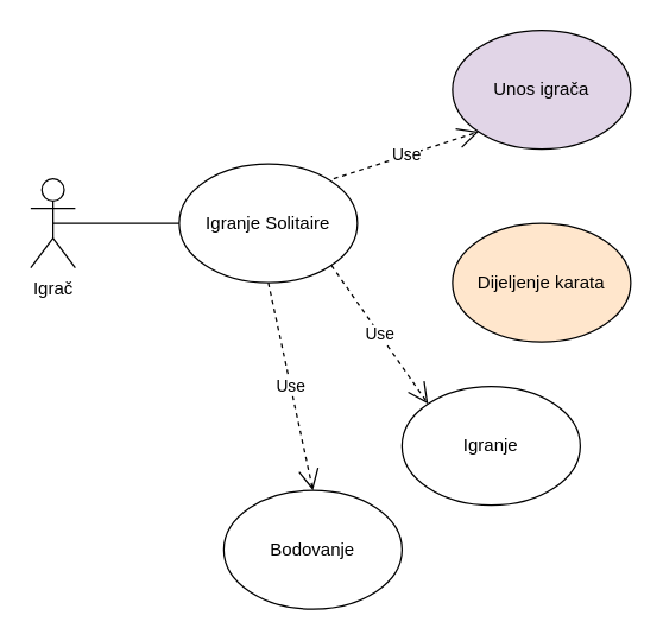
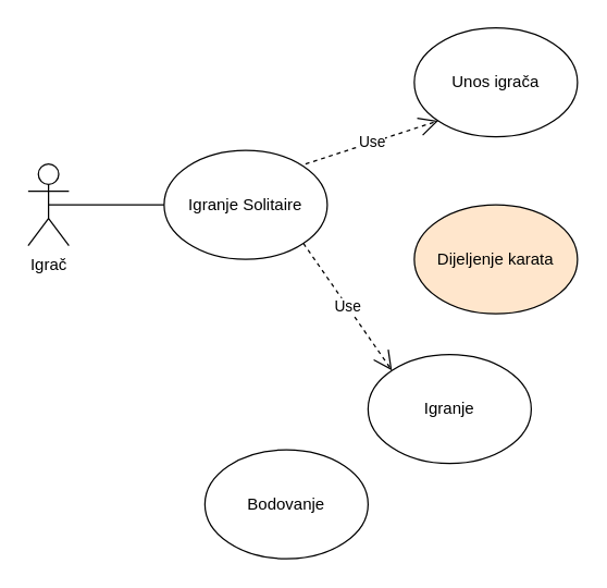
- <mxCell id="5" value="Unos igrača" style="ellipse;whiteSpace=wrap;html=1;fillColor=#e1d5e7;" parent="1" vertex="1"><mxGeometry x="304" y="20" width="120" height="80" as="geometry" /></mxCell>
+ <mxCell id="5" value="Unos igrača" style="ellipse;whiteSpace=wrap;html=1;" parent="1" vertex="1"><mxGeometry x="304" y="20" width="120" height="80" as="geometry" /></mxCell>
- <mxCell id="10" value="Use" style="endArrow=open;endSize=12;dashed=1;html=1;exitX=0.5;exitY=1;exitDx=0;exitDy=0;entryX=0.5;entryY=0;entryDx=0;entryDy=0;" parent="1" source="3" target="8" edge="1"><mxGeometry width="160" relative="1" as="geometry"><mxPoint x="220" y="230" as="sourcePoint" /><mxPoint x="380" y="230" as="targetPoint" /></mxGeometry></mxCell>
